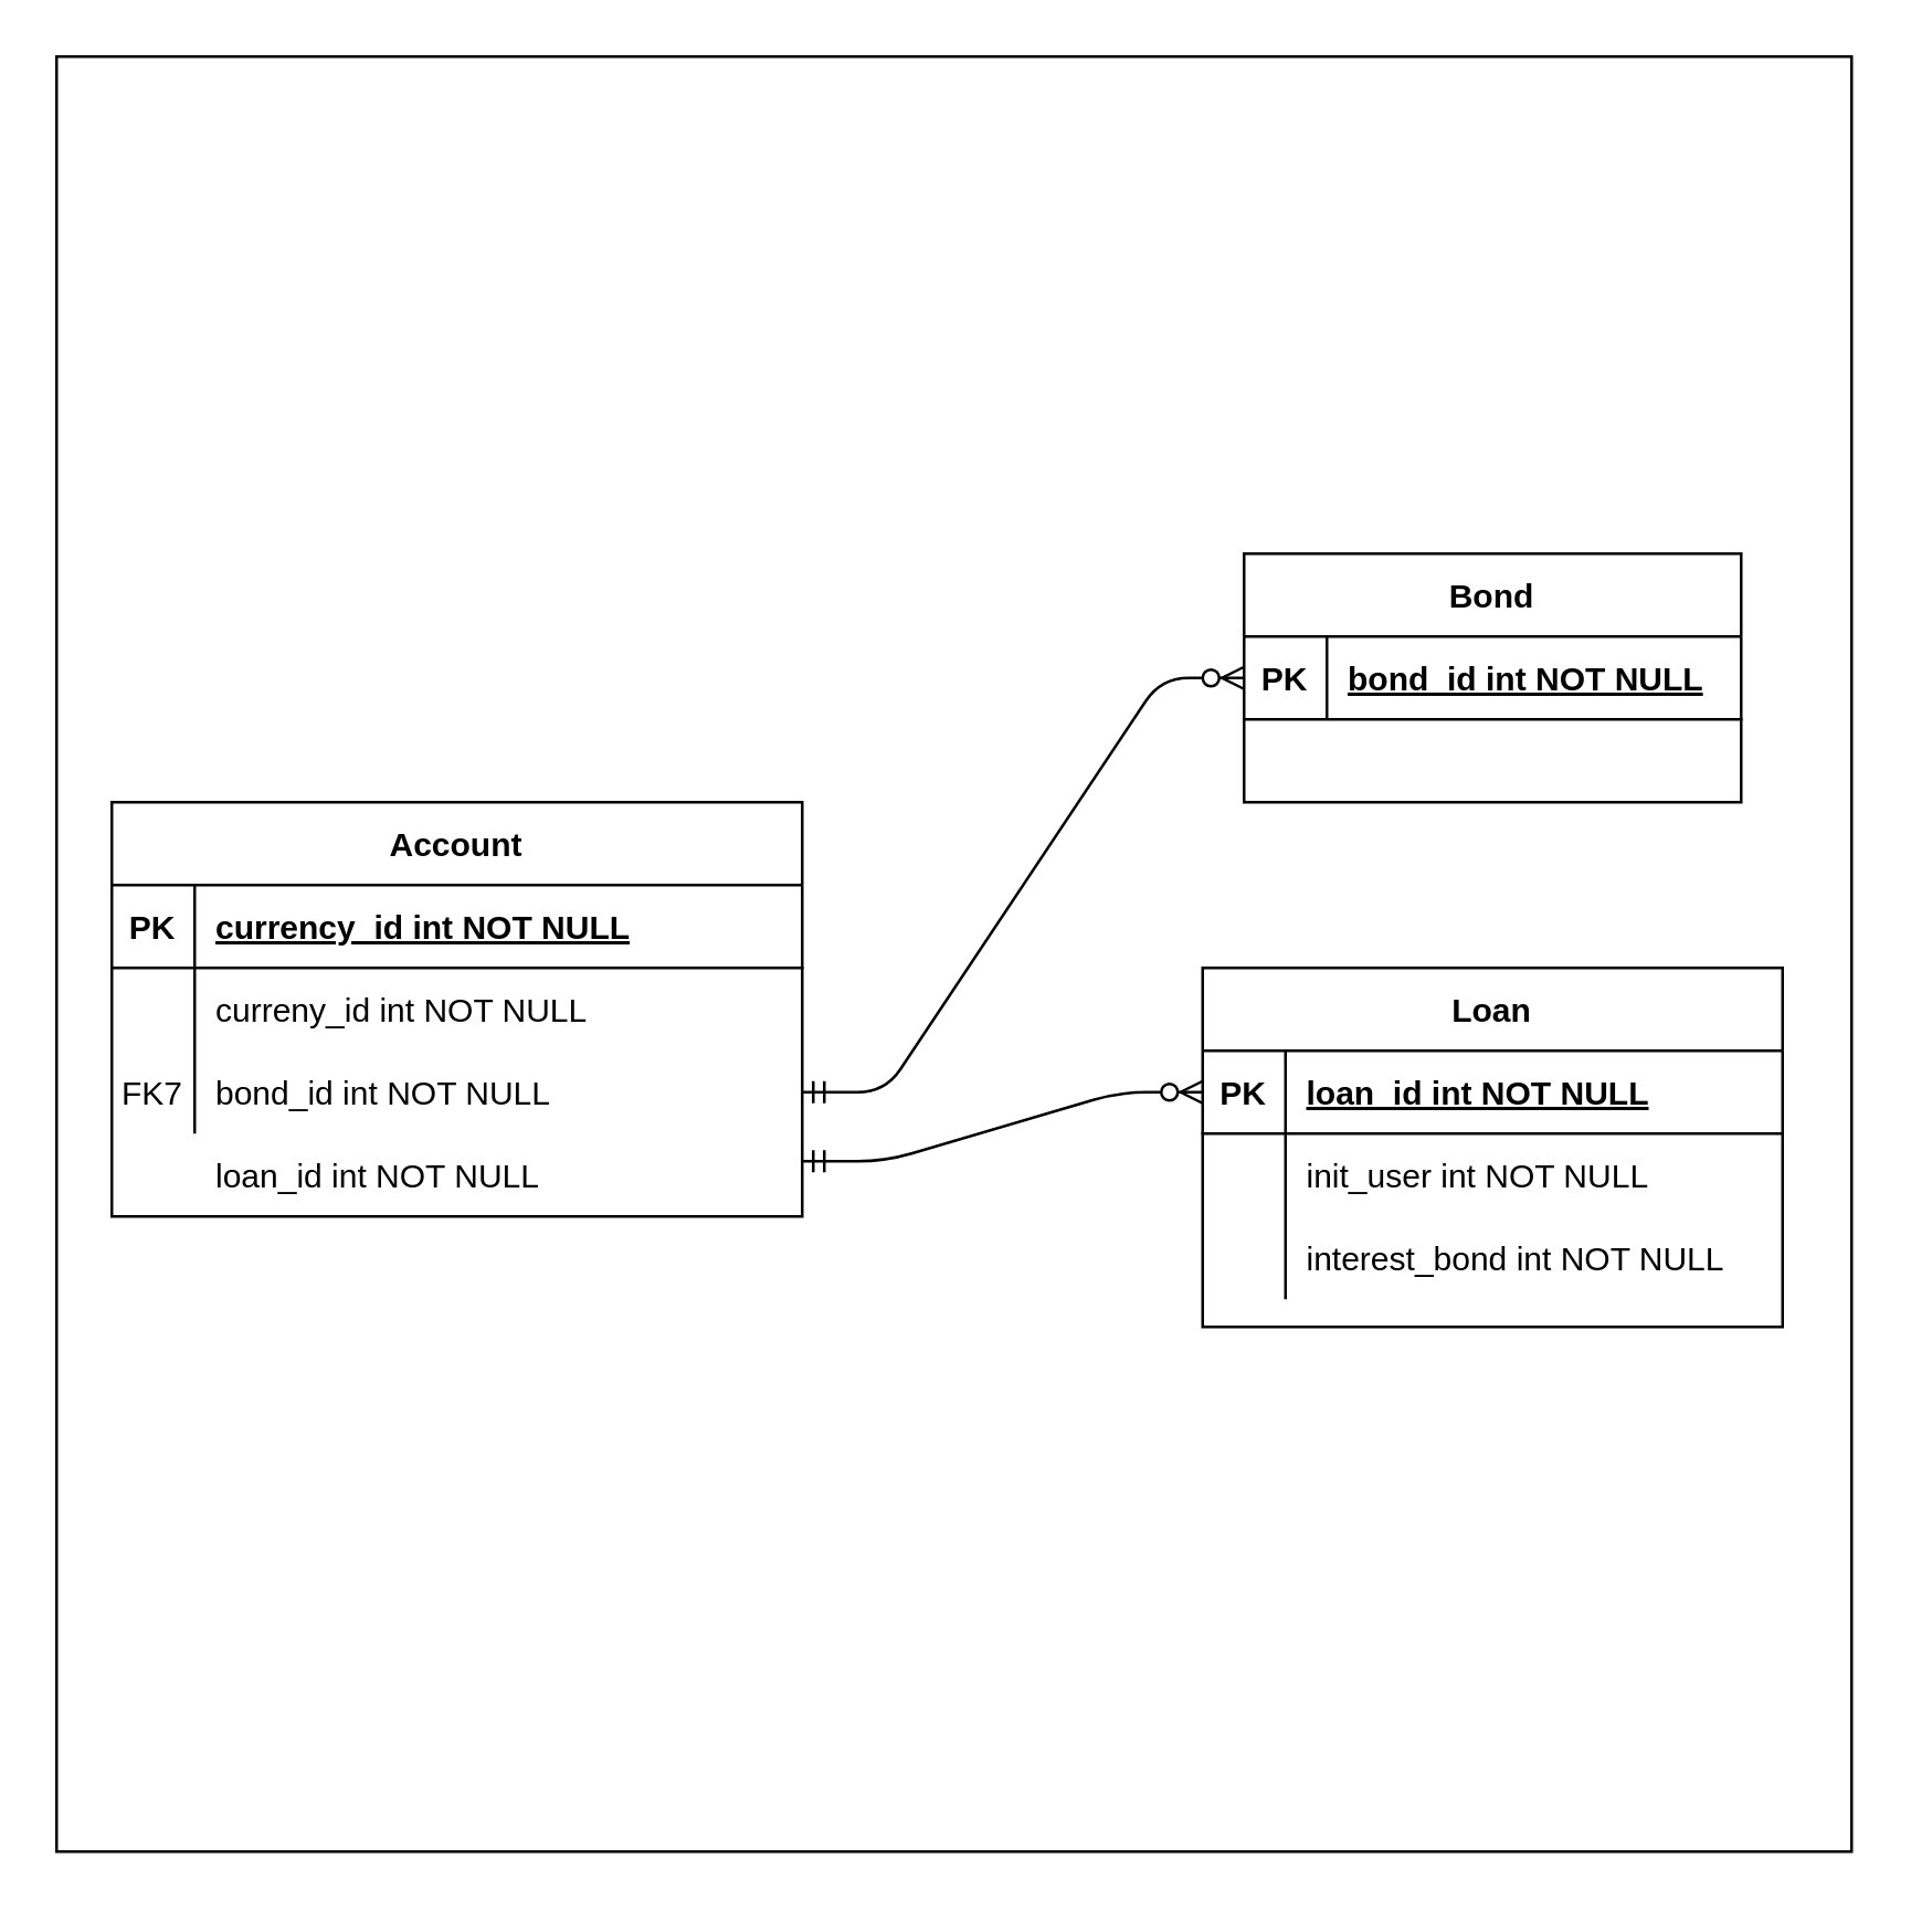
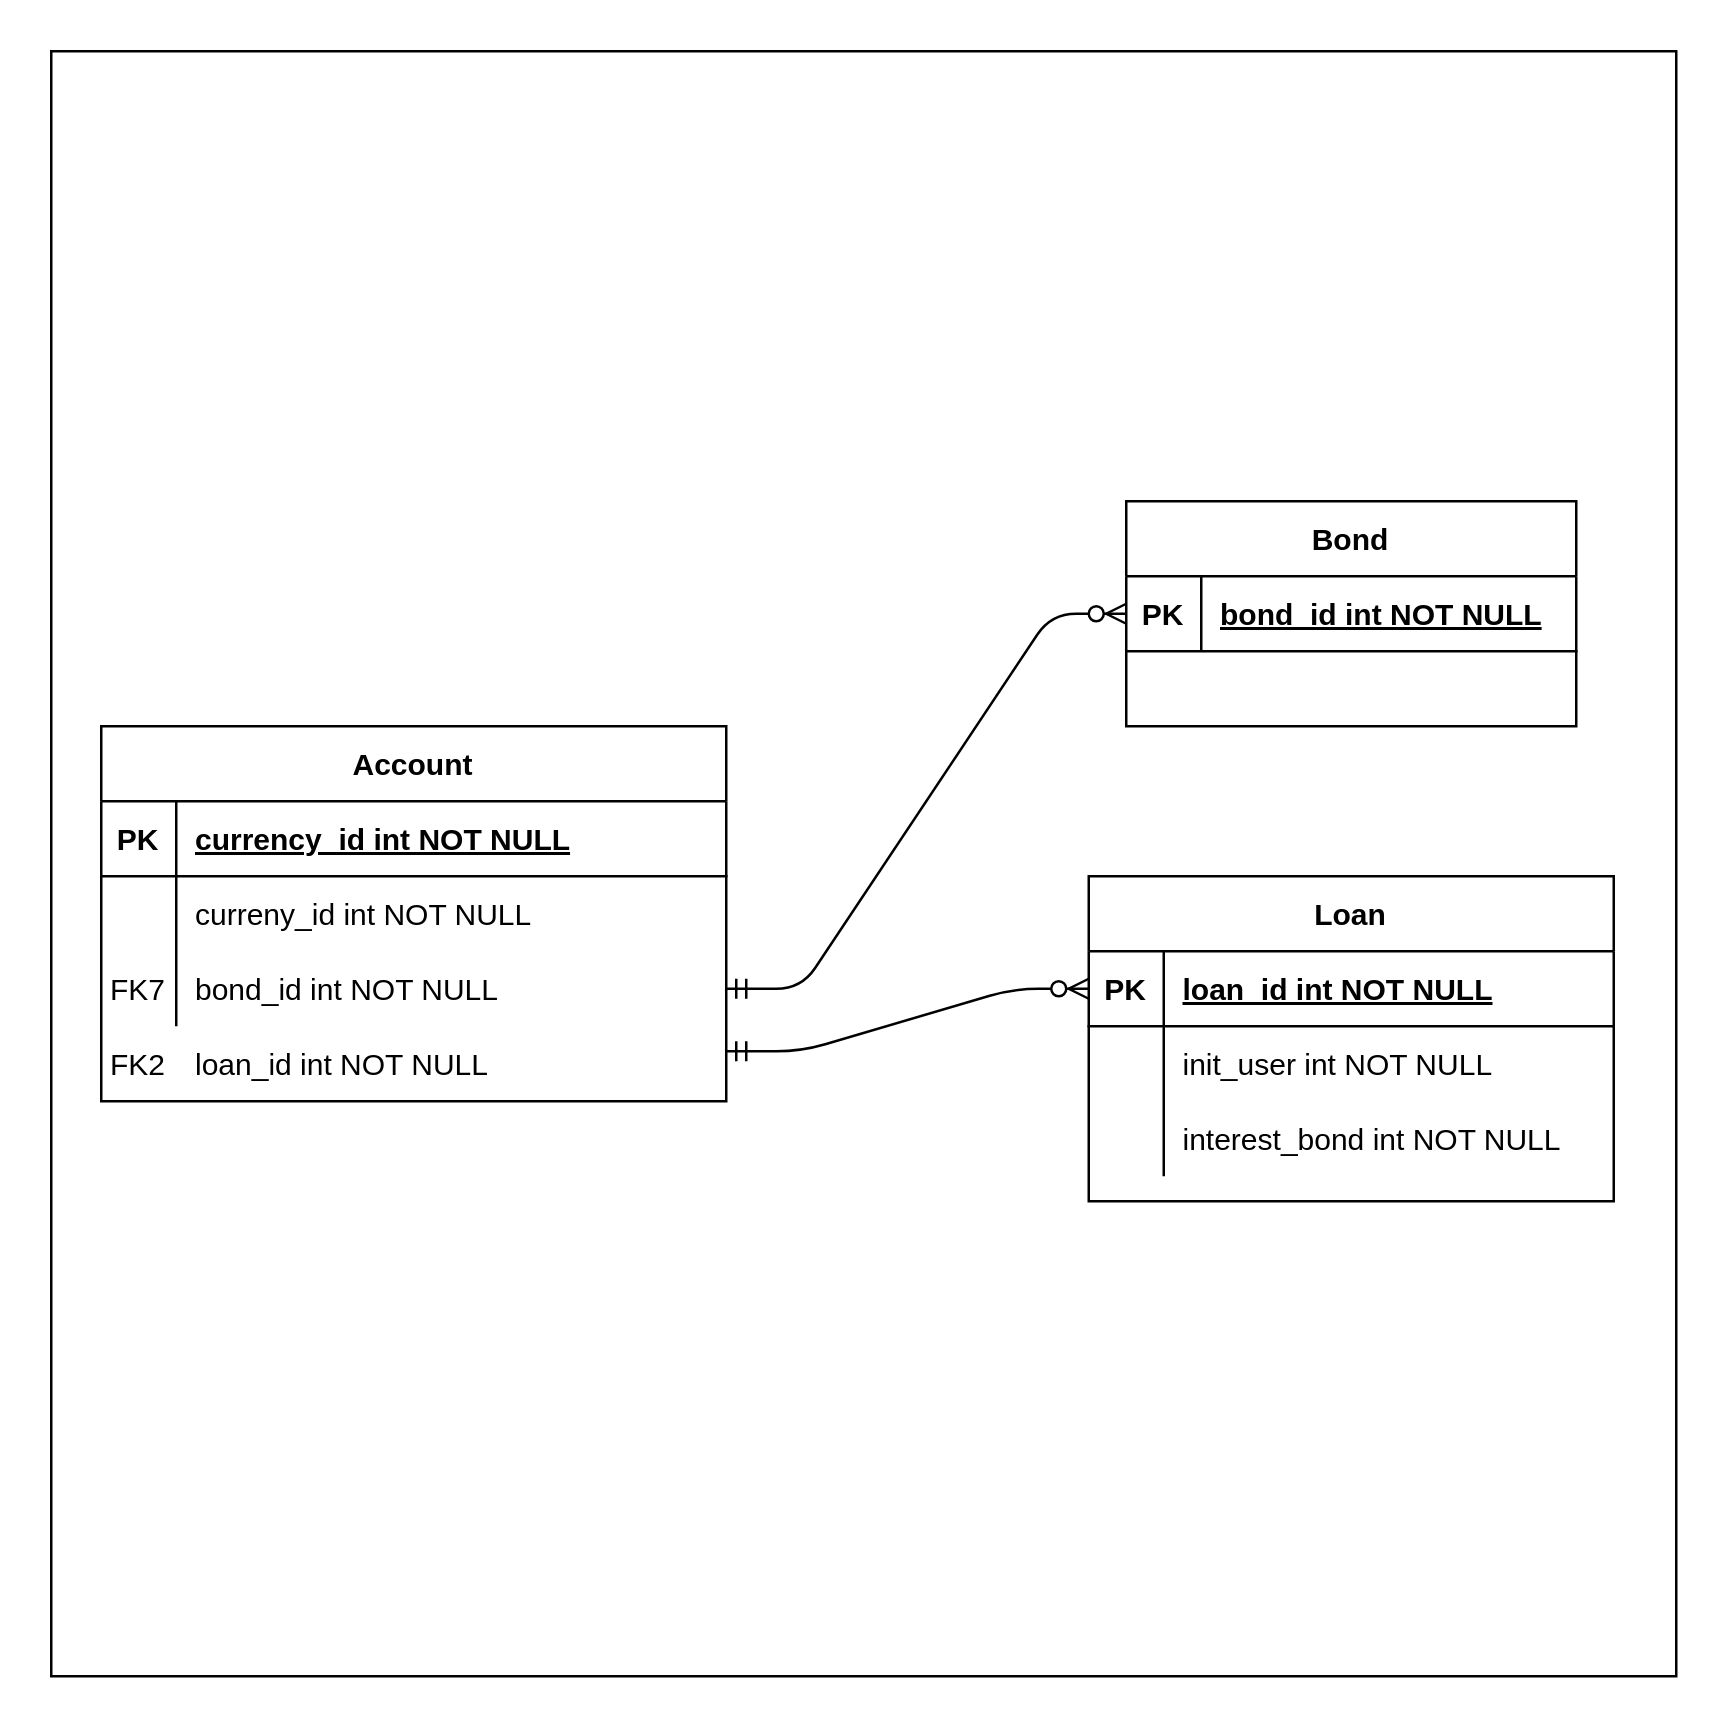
+ <mxCell id="14" value="FK2" style="shape=partialRectangle;overflow=hidden;connectable=0;fillColor=none;top=0;left=0;bottom=0;right=0;" vertex="1" parent="1"><mxGeometry x="40" y="410" width="30" height="30" as="geometry" /></mxCell>
